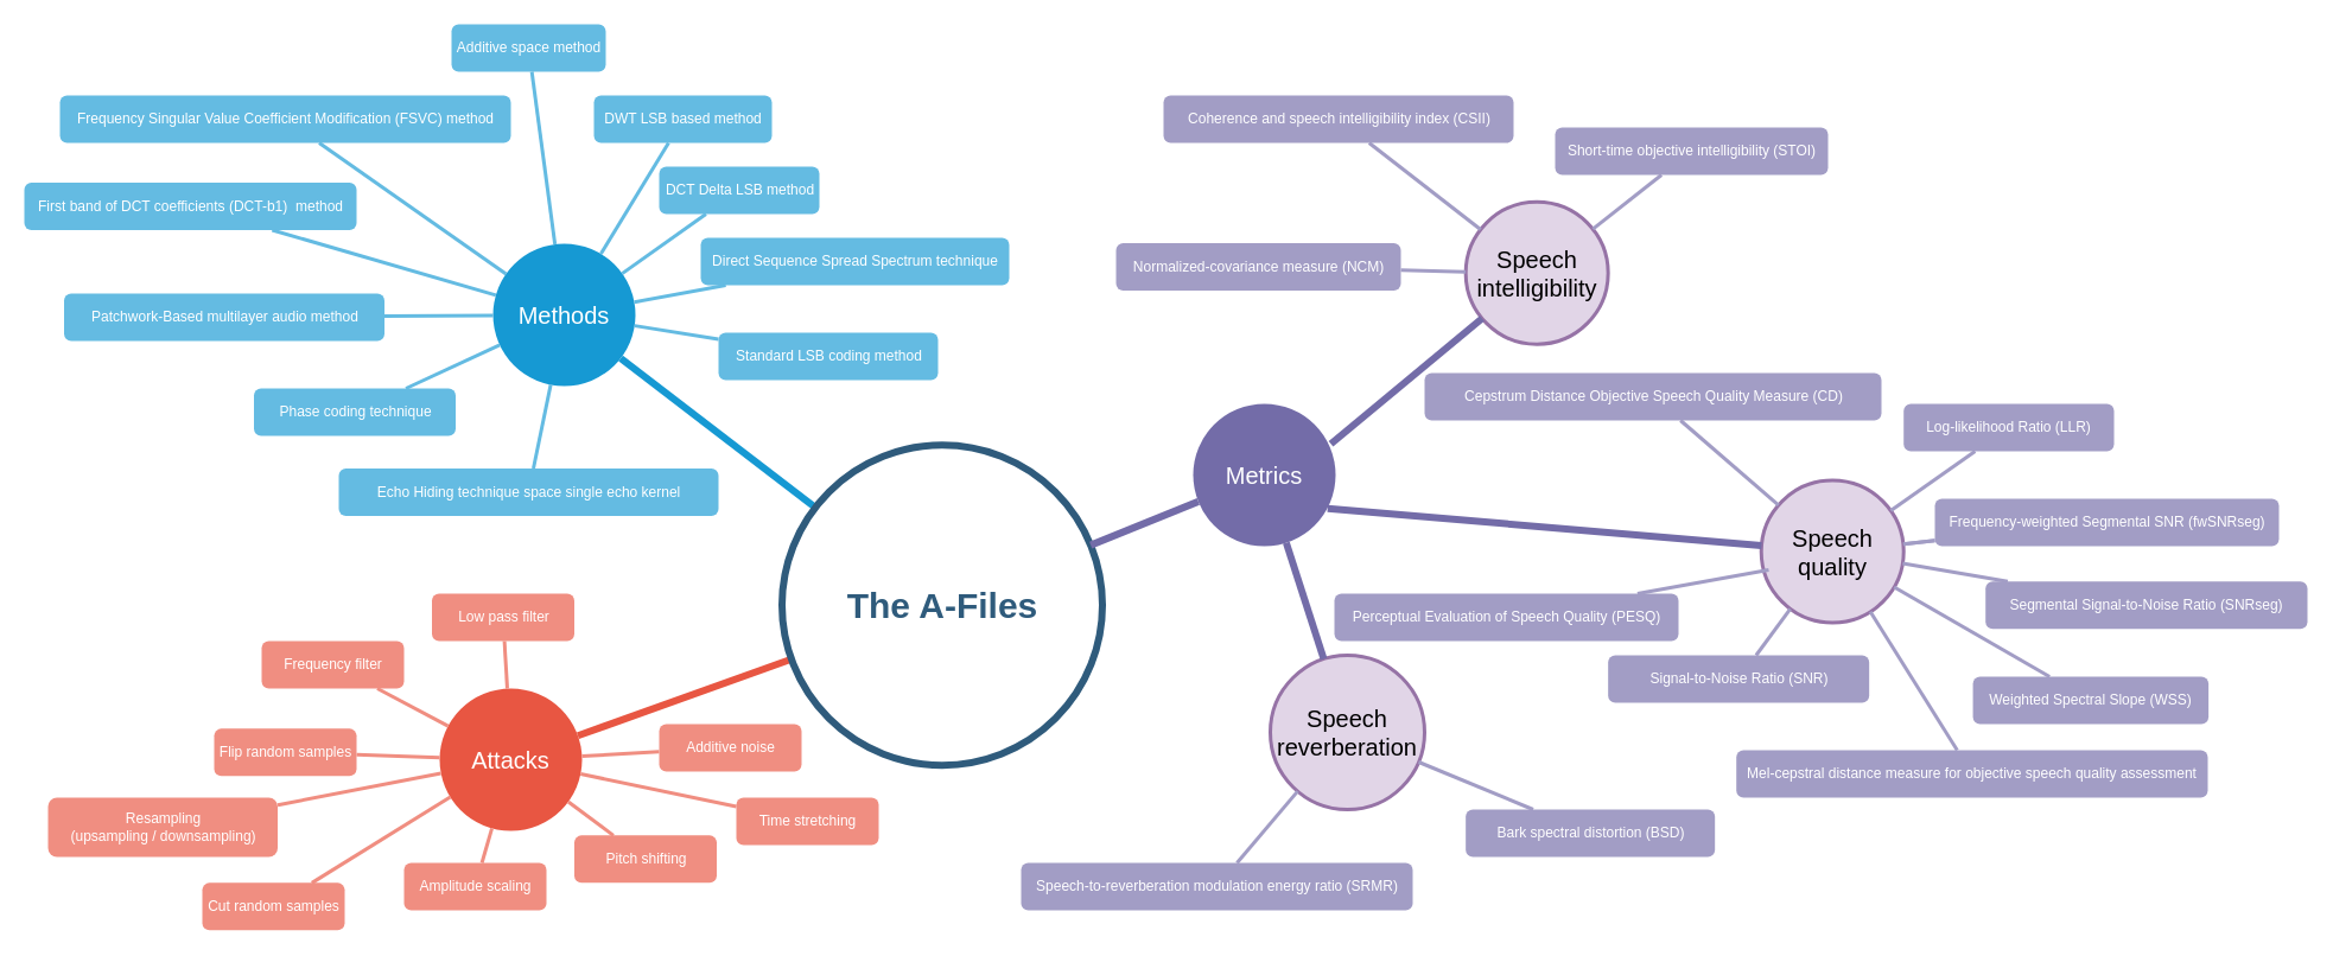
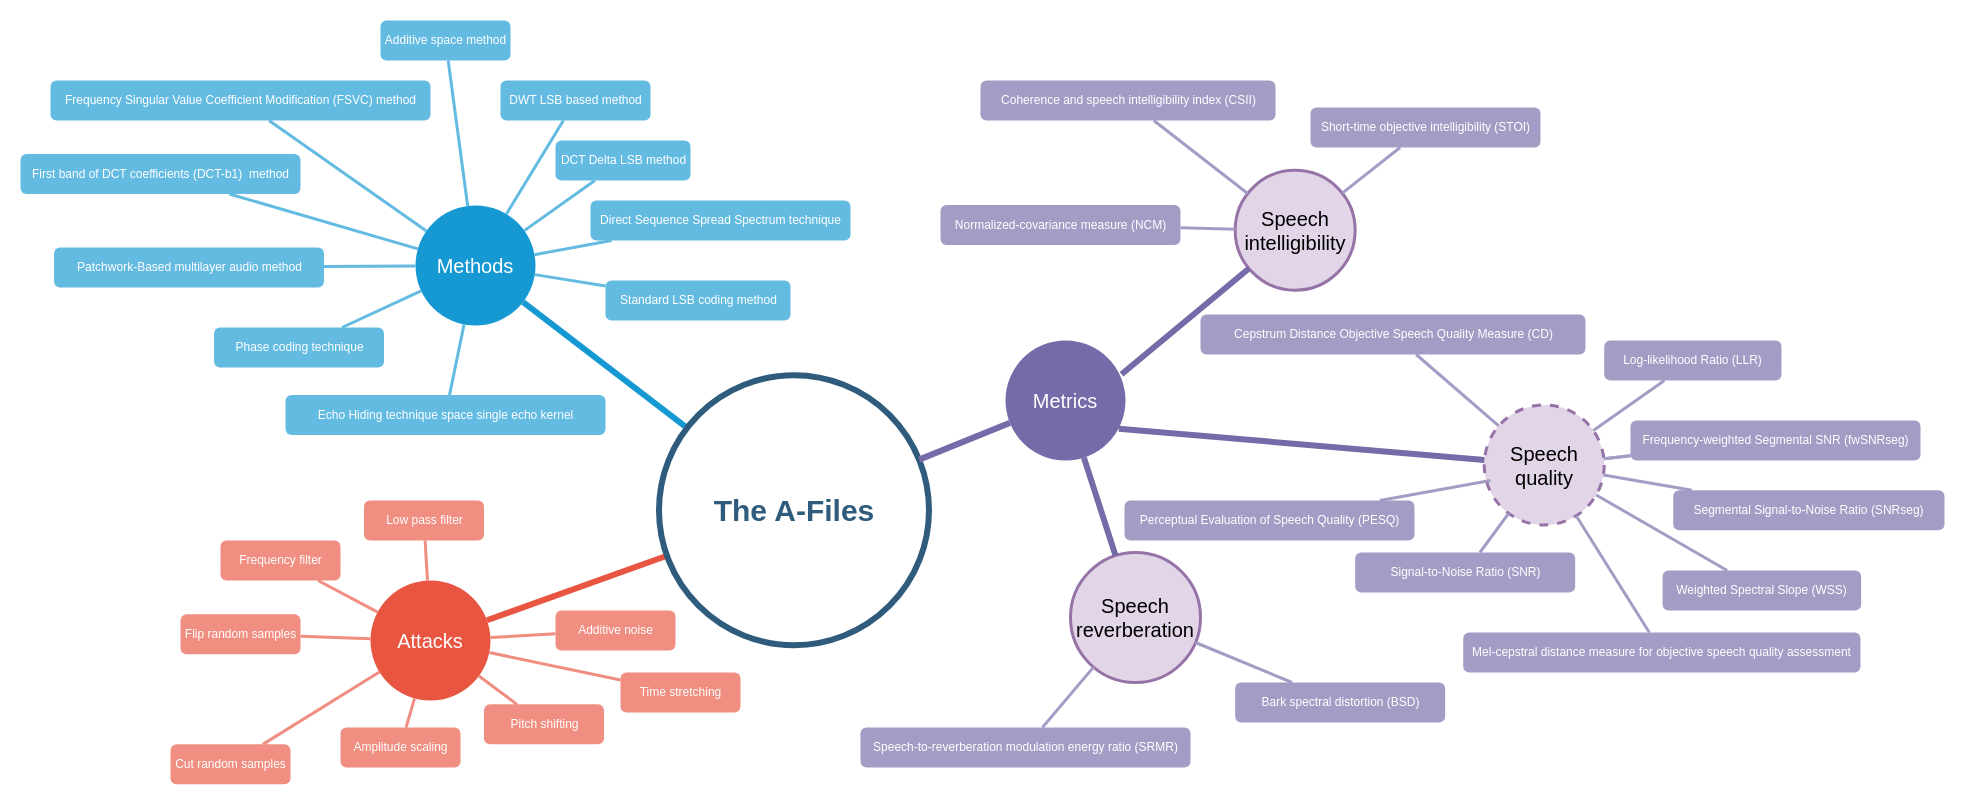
- <mxCell id="55" value="Speech&lt;br&gt;quality" style="ellipse;whiteSpace=wrap;html=1;shadow=0;fontFamily=Helvetica;fontSize=20;align=center;strokeWidth=3;fillColor=#e1d5e7;strokeColor=#9673a6;" parent="1" vertex="1"><mxGeometry x="1483.72" y="404.5" width="120" height="120" as="geometry" /></mxCell>
+ <mxCell id="55" value="Speech&lt;br&gt;quality" style="ellipse;whiteSpace=wrap;html=1;shadow=0;fontFamily=Helvetica;fontSize=20;align=center;strokeWidth=3;fillColor=#e1d5e7;strokeColor=#9673a6;dashed=1;" parent="1" vertex="1"><mxGeometry x="1483.72" y="404.5" width="120" height="120" as="geometry" /></mxCell>
- <mxCell id="47" value="" style="edgeStyle=none;endArrow=none;strokeWidth=3;strokeColor=#F08E81;html=1;" parent="1" source="4" target="38" edge="1"><mxGeometry x="-331.5" y="-351.13" width="100" height="100" as="geometry"><mxPoint x="-21.5" y="-351.13" as="sourcePoint" /><mxPoint x="78.5" y="-451.13" as="targetPoint" /></mxGeometry></mxCell>
- <mxCell id="38" value="Resampling &lt;br&gt;(upsampling / downsampling)" style="rounded=1;fillColor=#f08e81;strokeColor=none;strokeWidth=3;shadow=0;html=1;fontColor=#FFFFFF;" parent="1" vertex="1"><mxGeometry x="40" y="672" width="193.5" height="50" as="geometry" /></mxCell>
